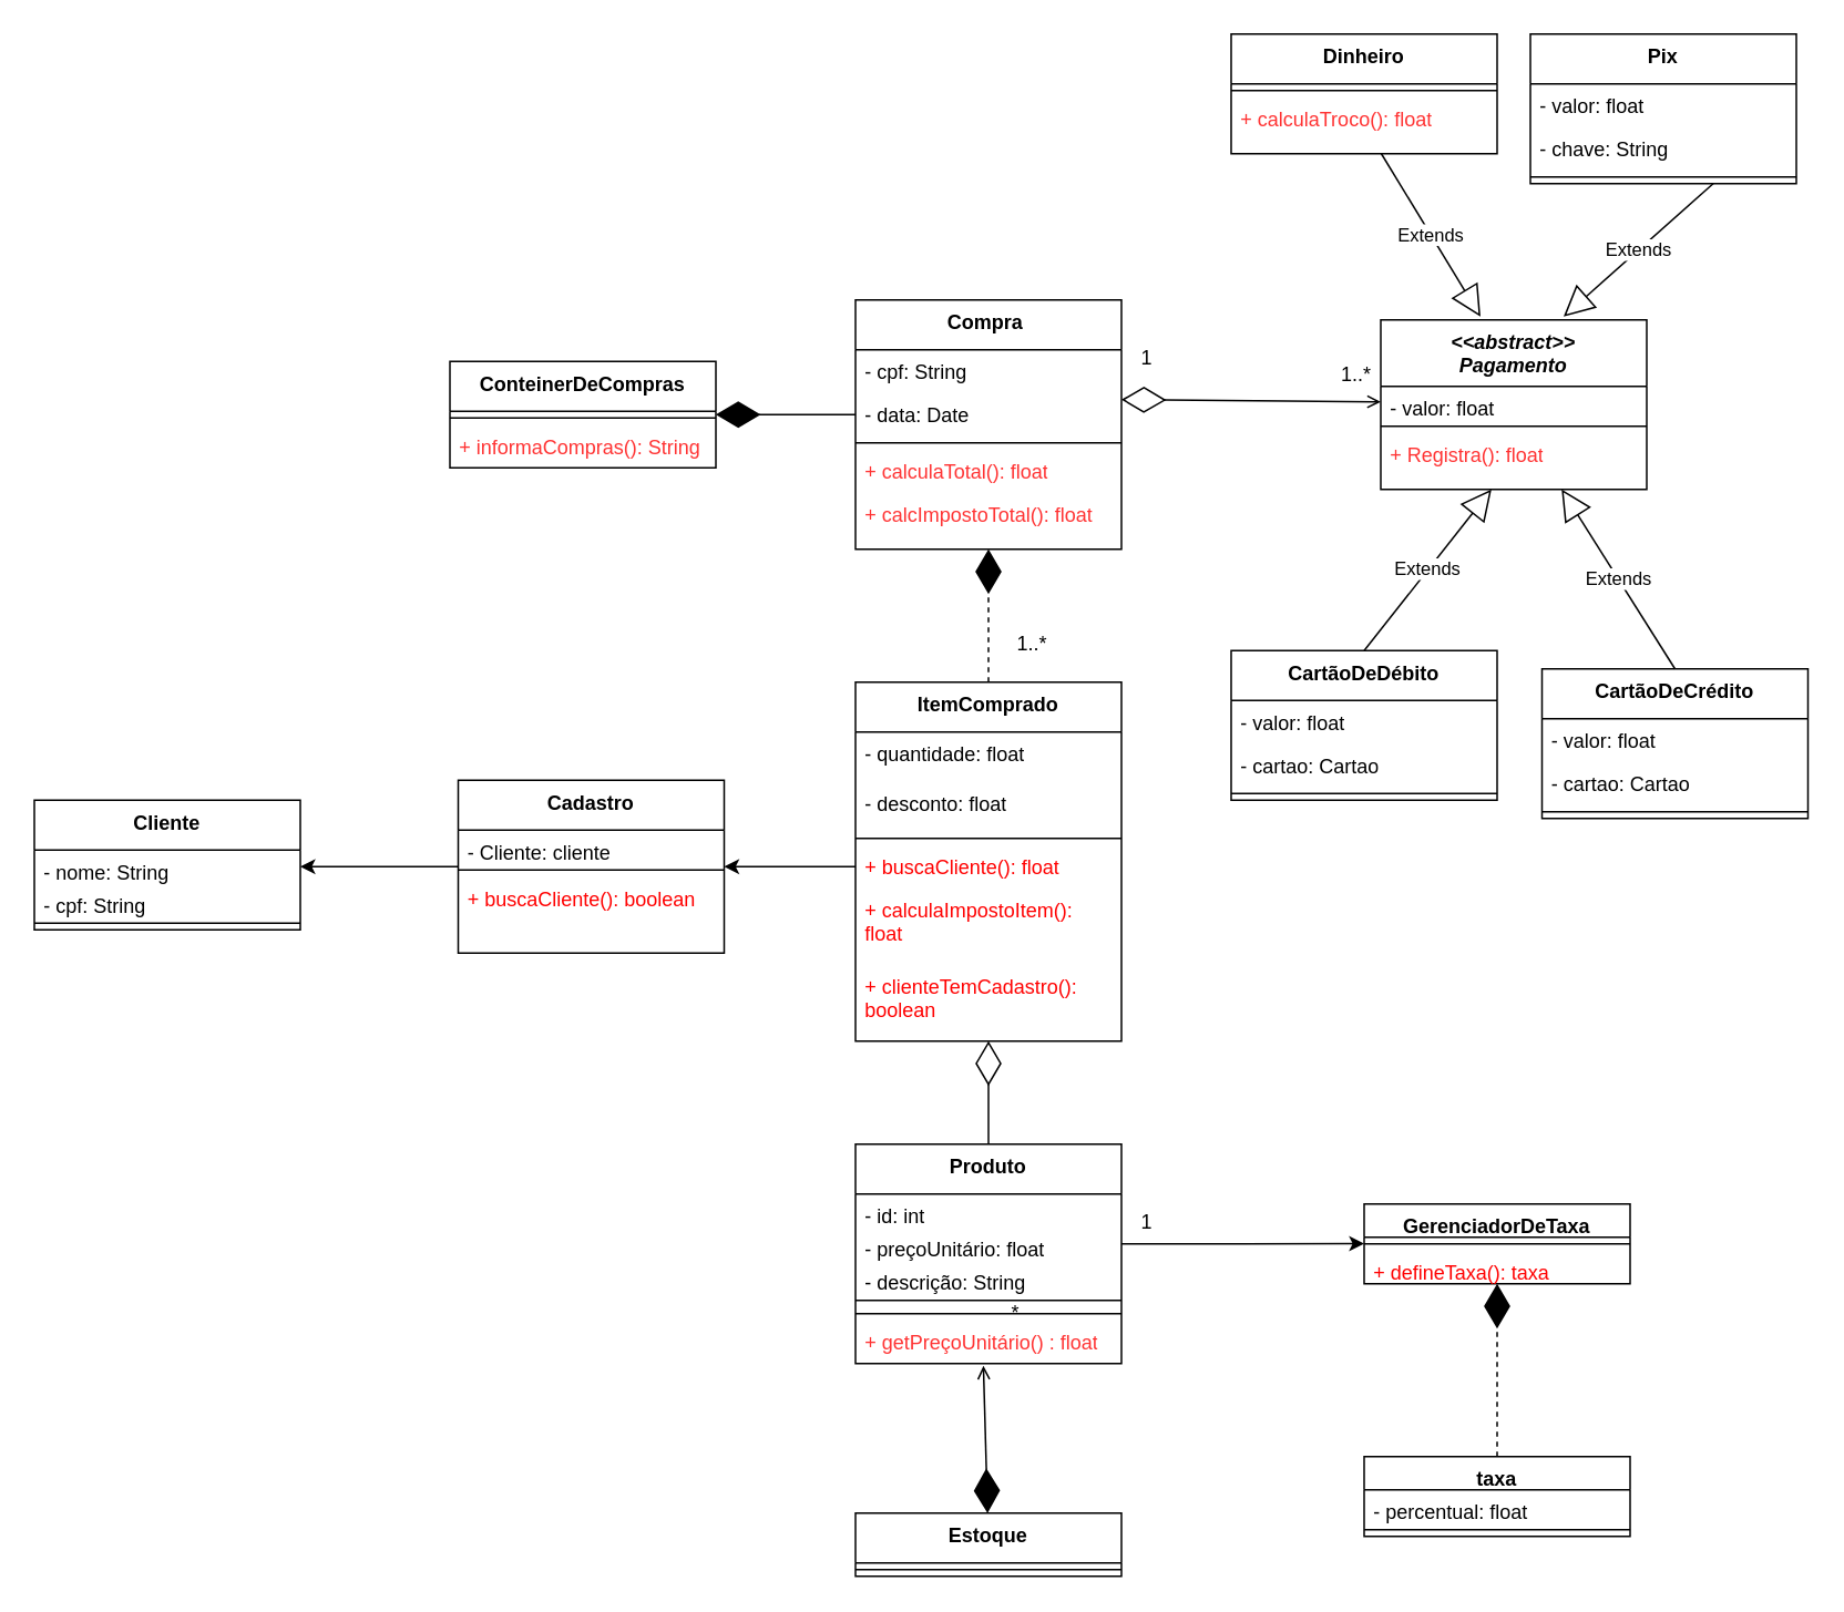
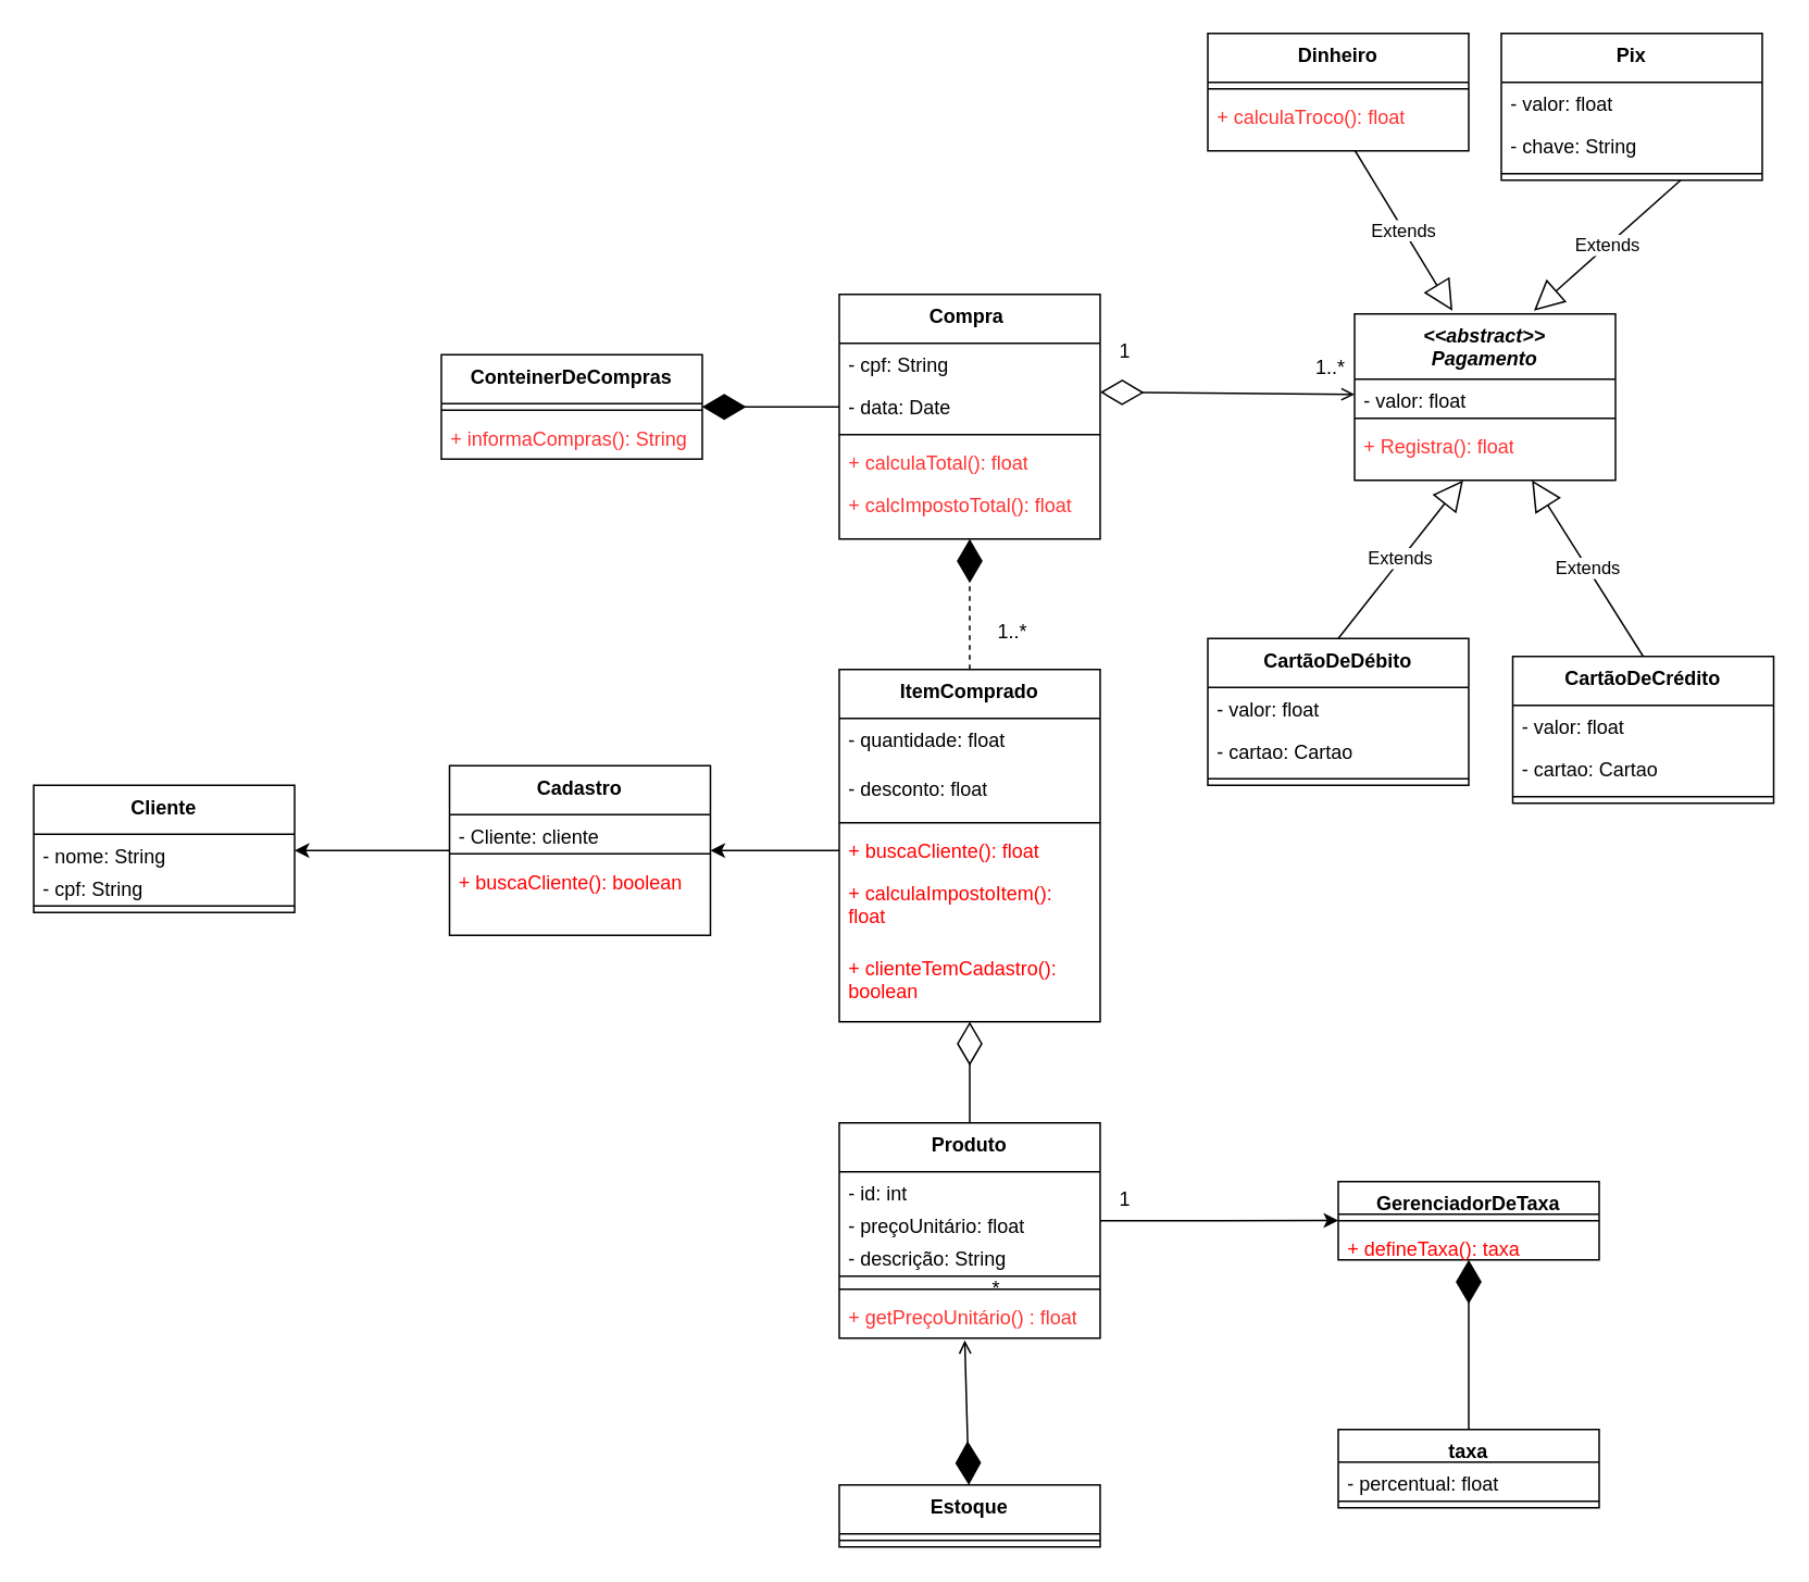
- <mxCell id="62" value="" style="endArrow=diamondThin;endFill=1;endSize=24;html=1;rounded=0;exitX=0.5;exitY=0;exitDx=0;exitDy=0;dashed=1;" edge="1" parent="1" source="25" target="61"><mxGeometry width="160" relative="1" as="geometry"><mxPoint x="710" y="868" as="sourcePoint" /><mxPoint x="870" y="868" as="targetPoint" /></mxGeometry></mxCell>
+ <mxCell id="62" value="" style="endArrow=diamondThin;endFill=1;endSize=24;html=1;rounded=0;exitX=0.5;exitY=0;exitDx=0;exitDy=0;" edge="1" parent="1" source="25" target="61"><mxGeometry width="160" relative="1" as="geometry"><mxPoint x="710" y="868" as="sourcePoint" /><mxPoint x="870" y="868" as="targetPoint" /></mxGeometry></mxCell>
